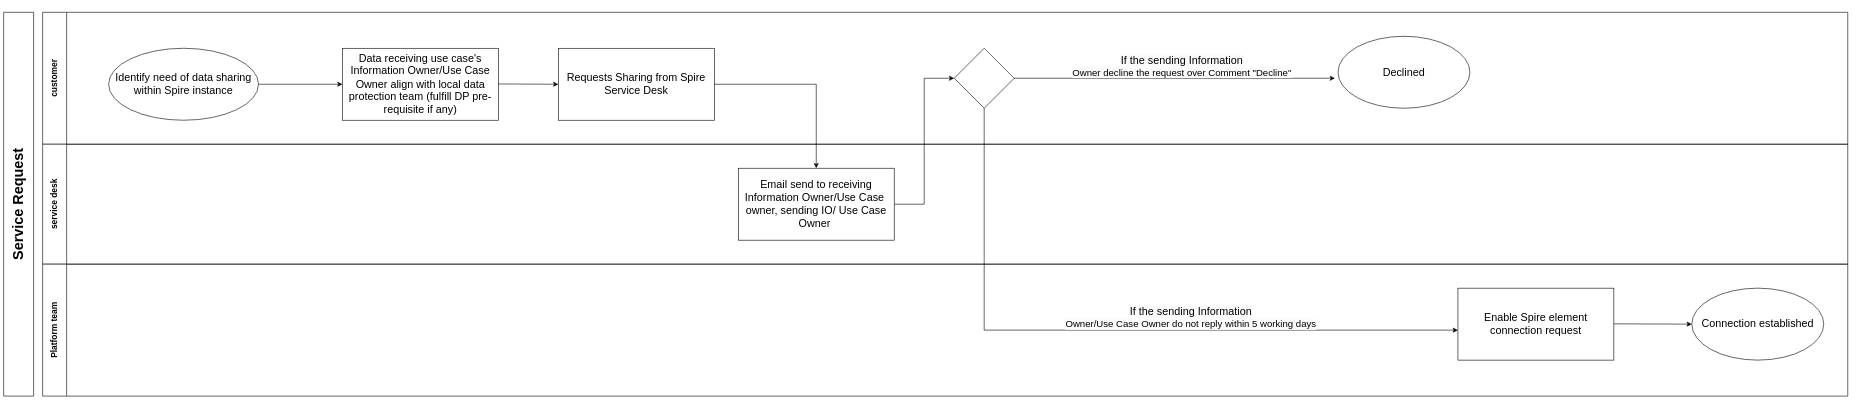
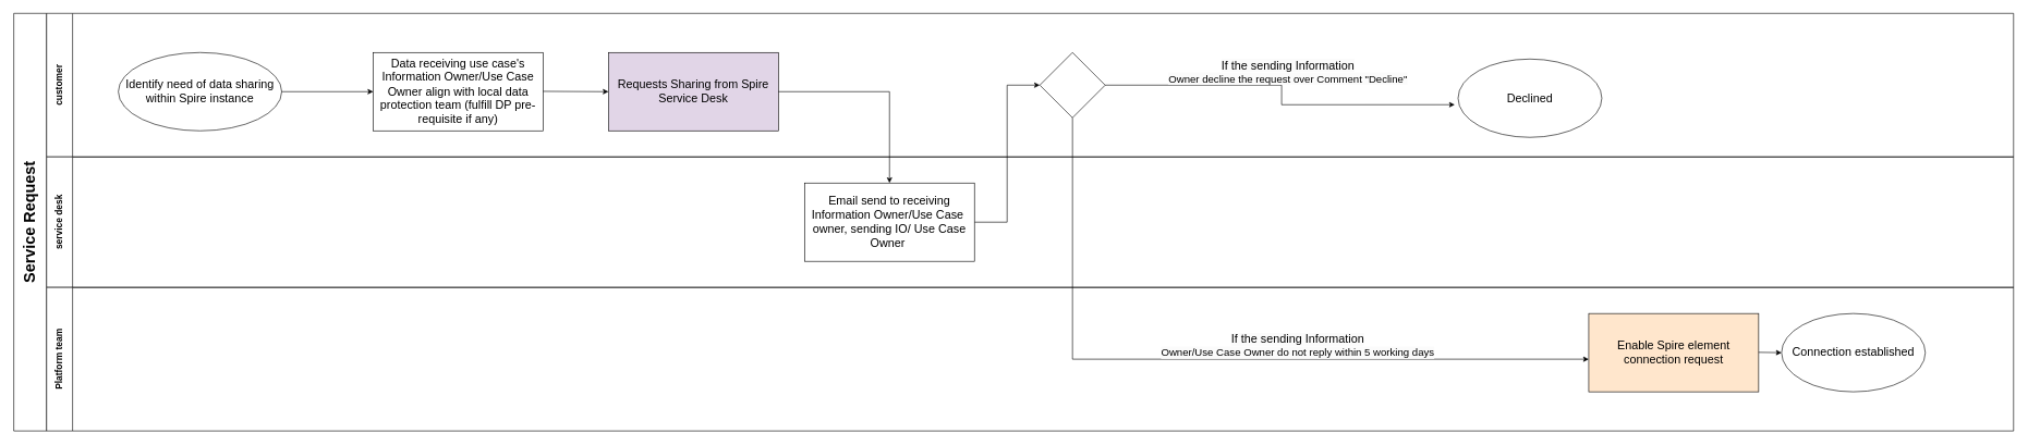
- <mxCell id="16" value="&lt;font style=&quot;font-size: 18px;&quot;&gt;Declined&lt;/font&gt;" style="ellipse;whiteSpace=wrap;html=1;" parent="13" vertex="1"><mxGeometry x="2160" y="40" width="220" height="120" as="geometry" /></mxCell>
+ <mxCell id="16" value="&lt;font style=&quot;font-size: 18px;&quot;&gt;Declined&lt;/font&gt;" style="ellipse;whiteSpace=wrap;html=1;" parent="13" vertex="1"><mxGeometry x="2160" y="70" width="220" height="120" as="geometry" /></mxCell>
- <mxCell id="4" value="&lt;font style=&quot;font-size: 18px;&quot;&gt;Requests Sharing from Spire Service Desk&lt;/font&gt;" style="rounded=0;whiteSpace=wrap;html=1;" parent="1" vertex="1"><mxGeometry x="930" y="80" width="260" height="120" as="geometry" /></mxCell>
+ <mxCell id="4" value="&lt;font style=&quot;font-size: 18px;&quot;&gt;Requests Sharing from Spire Service Desk&lt;/font&gt;" style="rounded=0;whiteSpace=wrap;html=1;fillColor=#e1d5e7;" parent="1" vertex="1"><mxGeometry x="930" y="80" width="260" height="120" as="geometry" /></mxCell>
- <mxCell id="22" value="&lt;font style=&quot;font-size: 24px;&quot;&gt;Service Request&lt;/font&gt;" style="swimlane;horizontal=0;whiteSpace=wrap;html=1;startSize=60;" parent="1" vertex="1"><mxGeometry x="5" y="20" width="50" height="640" as="geometry" /></mxCell>
+ <mxCell id="22" value="&lt;font style=&quot;font-size: 24px;&quot;&gt;Service Request&lt;/font&gt;" style="swimlane;horizontal=0;whiteSpace=wrap;html=1;startSize=60;" parent="1" vertex="1"><mxGeometry x="20" y="20" width="50" height="640" as="geometry" /></mxCell>
- <mxCell id="5" value="&lt;font style=&quot;font-size: 18px;&quot;&gt;Enable Spire element connection request&lt;/font&gt;" style="rounded=0;whiteSpace=wrap;html=1;" parent="1" vertex="1"><mxGeometry x="2430" y="480" width="260" height="120" as="geometry" /></mxCell>
+ <mxCell id="5" value="&lt;font style=&quot;font-size: 18px;&quot;&gt;Enable Spire element connection request&lt;/font&gt;" style="rounded=0;whiteSpace=wrap;html=1;fillColor=#ffe6cc;" parent="1" vertex="1"><mxGeometry x="2430" y="480" width="260" height="120" as="geometry" /></mxCell>
- <mxCell id="6" value="&lt;font style=&quot;font-size: 18px;&quot;&gt;Connection established&lt;/font&gt;" style="ellipse;whiteSpace=wrap;html=1;" parent="1" vertex="1"><mxGeometry x="2820" y="480" width="220" height="120" as="geometry" /></mxCell>
+ <mxCell id="6" value="&lt;font style=&quot;font-size: 18px;&quot;&gt;Connection established&lt;/font&gt;" style="ellipse;whiteSpace=wrap;html=1;" parent="1" vertex="1"><mxGeometry x="2725" y="480" width="220" height="120" as="geometry" /></mxCell>
